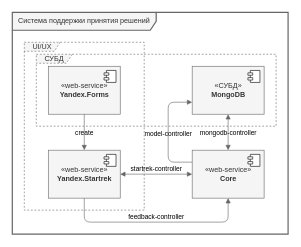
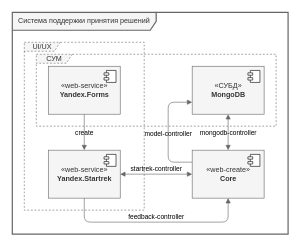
- <mxCell id="14" value="СУБД" style="shape=umlFrame;whiteSpace=wrap;html=1;dashed=1;width=60;height=15;fillColor=#f5f5f5;strokeColor=#666666;fontColor=#333333;" vertex="1" parent="1"><mxGeometry x="60" y="90" width="400" height="120" as="geometry" /></mxCell>
+ <mxCell id="14" value="СУМ" style="shape=umlFrame;whiteSpace=wrap;html=1;dashed=1;width=60;height=15;fillColor=#f5f5f5;strokeColor=#666666;fontColor=#333333;" vertex="1" parent="1"><mxGeometry x="60" y="90" width="400" height="120" as="geometry" /></mxCell>
- <mxCell id="7" value="«web-service»&lt;br&gt;&lt;b&gt;Core&lt;/b&gt;" style="html=1;dropTarget=0;fillColor=#f5f5f5;strokeColor=#666666;fontColor=#333333;" vertex="1" parent="1"><mxGeometry x="320" y="250" width="120" height="80" as="geometry" /></mxCell>
+ <mxCell id="7" value="«web-create»&lt;br&gt;&lt;b&gt;Core&lt;/b&gt;" style="html=1;dropTarget=0;fillColor=#f5f5f5;strokeColor=#666666;fontColor=#333333;" vertex="1" parent="1"><mxGeometry x="320" y="250" width="120" height="80" as="geometry" /></mxCell>
